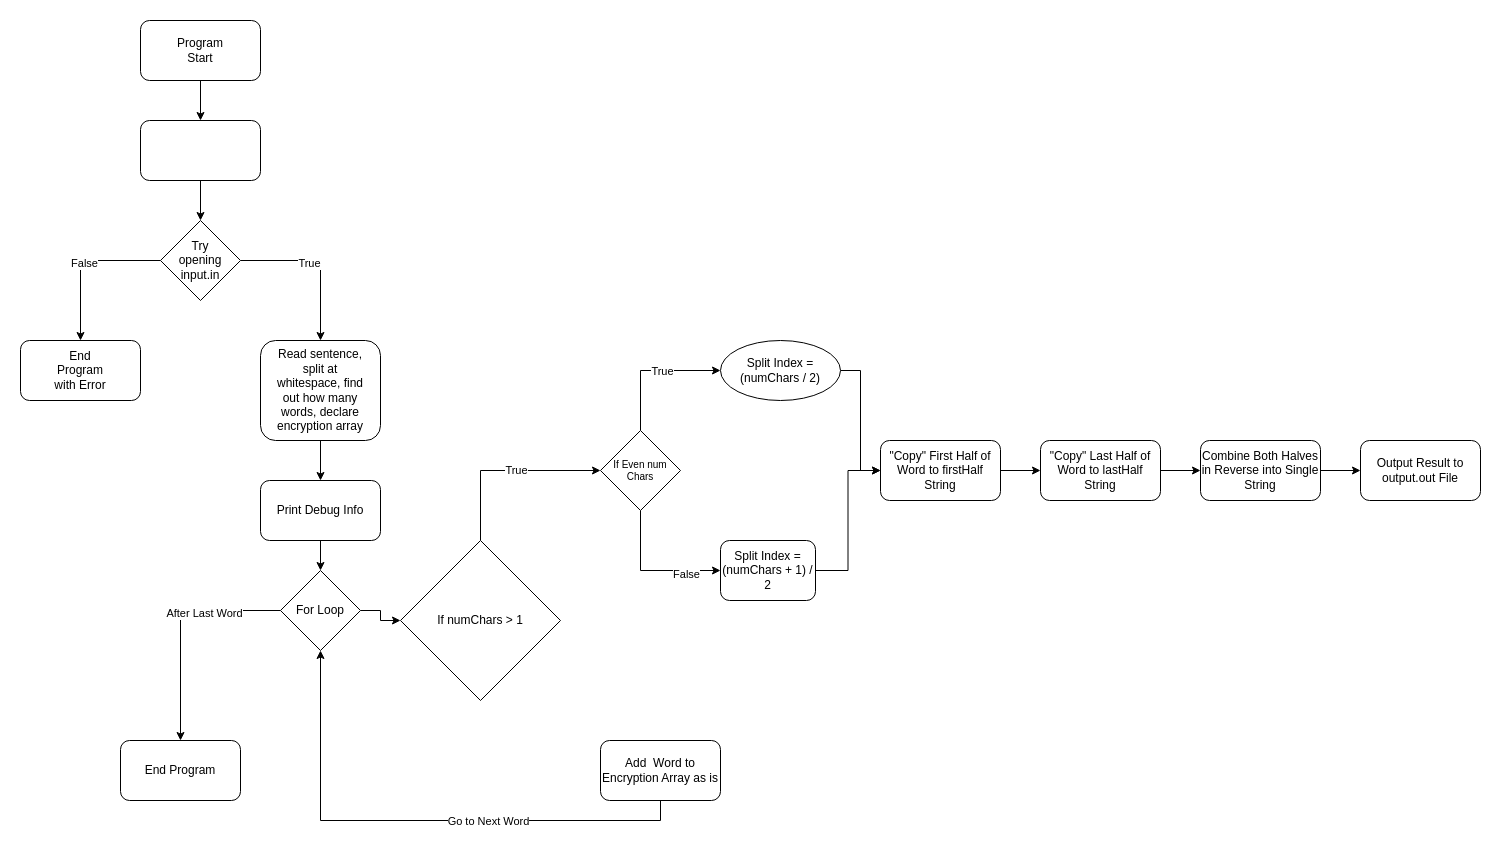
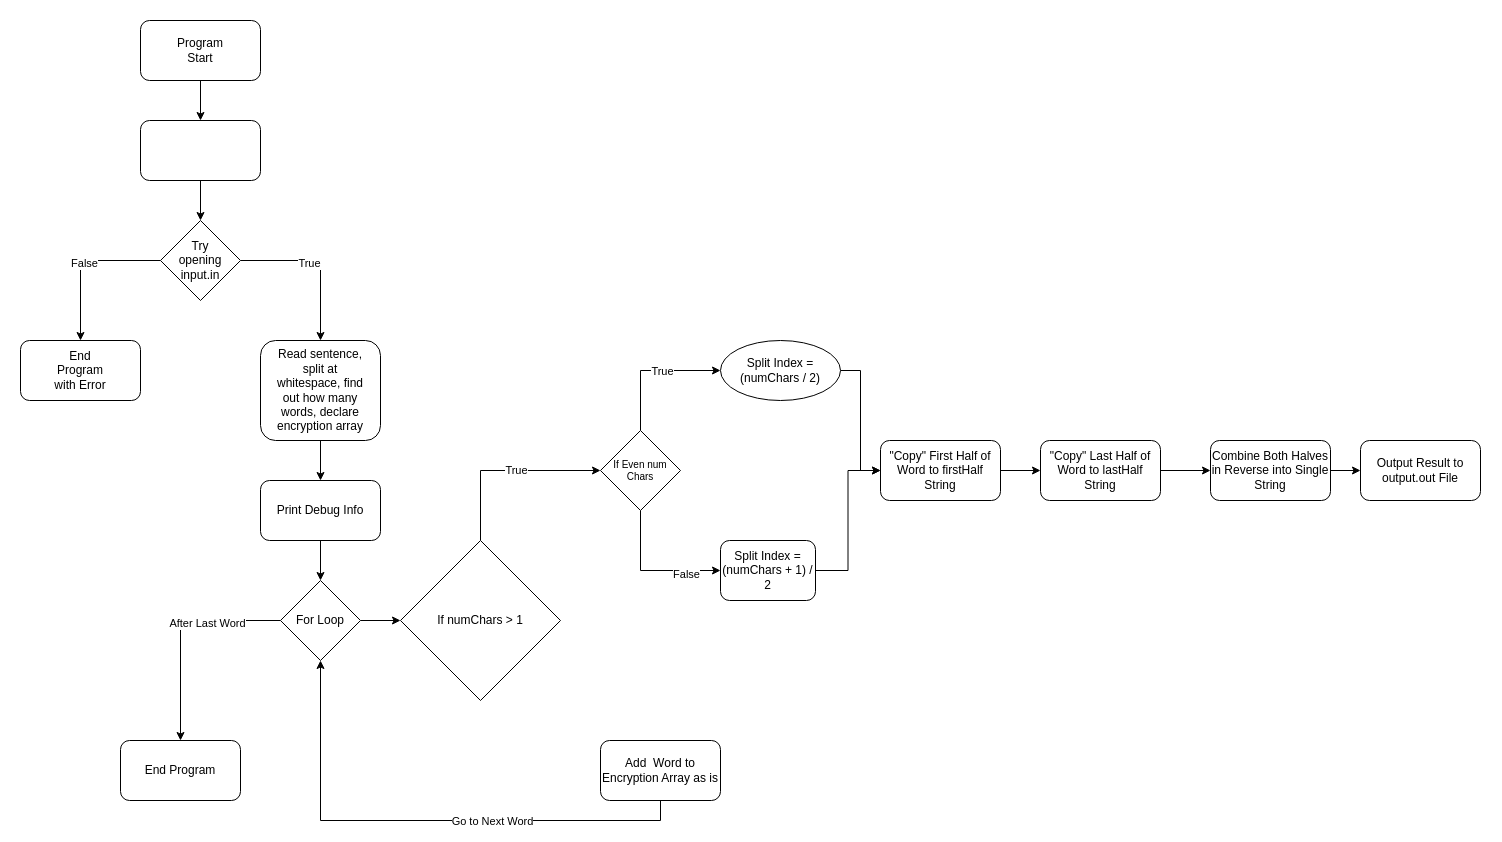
- <mxCell id="44" value="Combine Both Halves in Reverse into Single String" style="rounded=1;whiteSpace=wrap;html=1;" vertex="1" parent="1"><mxGeometry x="1200" y="440" width="120" height="60" as="geometry" /></mxCell>
+ <mxCell id="44" value="Combine Both Halves in Reverse into Single String" style="rounded=1;whiteSpace=wrap;html=1;" vertex="1" parent="1"><mxGeometry x="1210" y="440" width="120" height="60" as="geometry" /></mxCell>
- <mxCell id="23" value="For Loop" style="rhombus;whiteSpace=wrap;html=1;" vertex="1" parent="1"><mxGeometry x="280" y="570" width="80" height="80" as="geometry" /></mxCell>
+ <mxCell id="23" value="For Loop" style="rhombus;whiteSpace=wrap;html=1;" vertex="1" parent="1"><mxGeometry x="280" y="580" width="80" height="80" as="geometry" /></mxCell>
